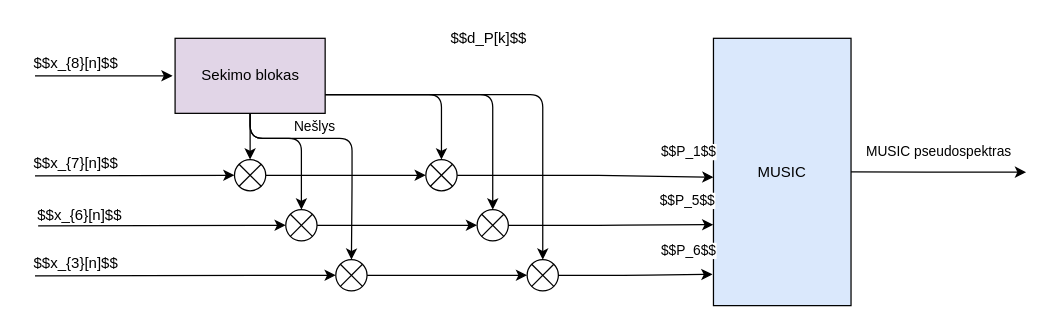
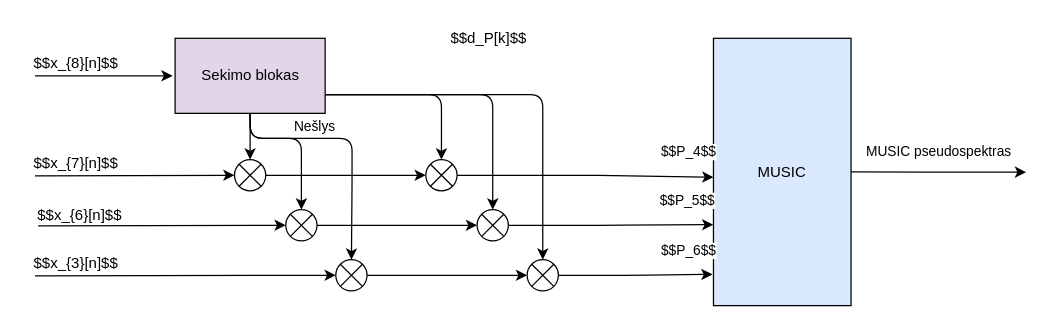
- <mxCell id="46" value="$$P_1$$" style="edgeLabel;html=1;align=center;verticalAlign=middle;resizable=0;points=[];" parent="1" vertex="1" connectable="0"><mxGeometry x="549.997" y="120.001" as="geometry" /></mxCell>
+ <mxCell id="46" value="$$P_4$$" style="edgeLabel;html=1;align=center;verticalAlign=middle;resizable=0;points=[];" parent="1" vertex="1" connectable="0"><mxGeometry x="549.997" y="120.001" as="geometry" /></mxCell>
